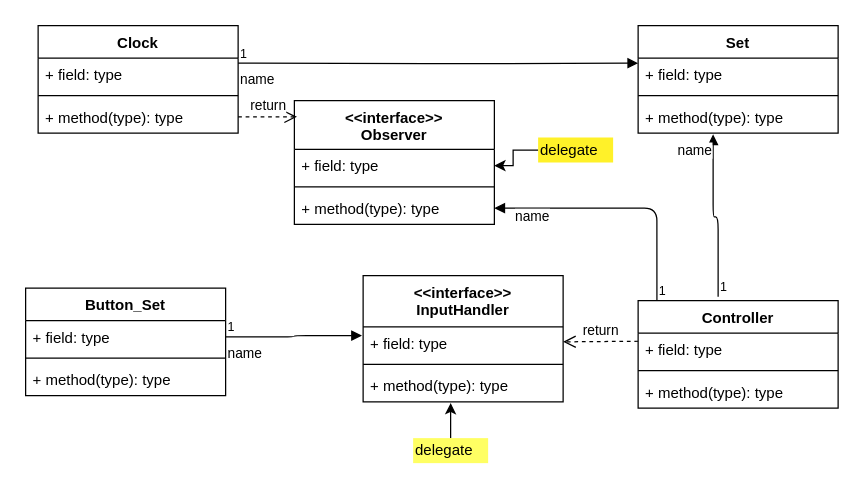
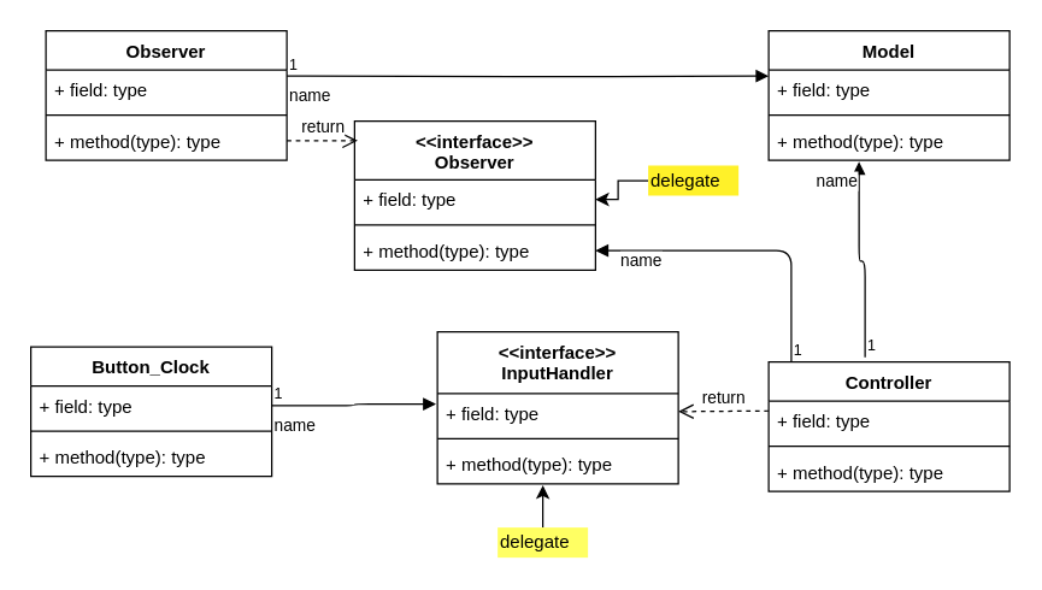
- <mxCell id="6" value="Clock" style="swimlane;fontStyle=1;align=center;verticalAlign=top;childLayout=stackLayout;horizontal=1;startSize=26;horizontalStack=0;resizeParent=1;resizeParentMax=0;resizeLast=0;collapsible=1;marginBottom=0;" vertex="1" parent="1"><mxGeometry x="30" y="20" width="160" height="86" as="geometry" /></mxCell>
+ <mxCell id="6" value="Observer" style="swimlane;fontStyle=1;align=center;verticalAlign=top;childLayout=stackLayout;horizontal=1;startSize=26;horizontalStack=0;resizeParent=1;resizeParentMax=0;resizeLast=0;collapsible=1;marginBottom=0;" vertex="1" parent="1"><mxGeometry x="30" y="20" width="160" height="86" as="geometry" /></mxCell>
- <mxCell id="2" value="Set" style="swimlane;fontStyle=1;align=center;verticalAlign=top;childLayout=stackLayout;horizontal=1;startSize=26;horizontalStack=0;resizeParent=1;resizeParentMax=0;resizeLast=0;collapsible=1;marginBottom=0;" vertex="1" parent="1"><mxGeometry x="510" y="20" width="160" height="86" as="geometry" /></mxCell>
+ <mxCell id="2" value="Model" style="swimlane;fontStyle=1;align=center;verticalAlign=top;childLayout=stackLayout;horizontal=1;startSize=26;horizontalStack=0;resizeParent=1;resizeParentMax=0;resizeLast=0;collapsible=1;marginBottom=0;" vertex="1" parent="1"><mxGeometry x="510" y="20" width="160" height="86" as="geometry" /></mxCell>
- <mxCell id="14" value="Button_Set" style="swimlane;fontStyle=1;align=center;verticalAlign=top;childLayout=stackLayout;horizontal=1;startSize=26;horizontalStack=0;resizeParent=1;resizeParentMax=0;resizeLast=0;collapsible=1;marginBottom=0;" vertex="1" parent="1"><mxGeometry x="20" y="230" width="160" height="86" as="geometry" /></mxCell>
+ <mxCell id="14" value="Button_Clock" style="swimlane;fontStyle=1;align=center;verticalAlign=top;childLayout=stackLayout;horizontal=1;startSize=26;horizontalStack=0;resizeParent=1;resizeParentMax=0;resizeLast=0;collapsible=1;marginBottom=0;" vertex="1" parent="1"><mxGeometry x="20" y="230" width="160" height="86" as="geometry" /></mxCell>
